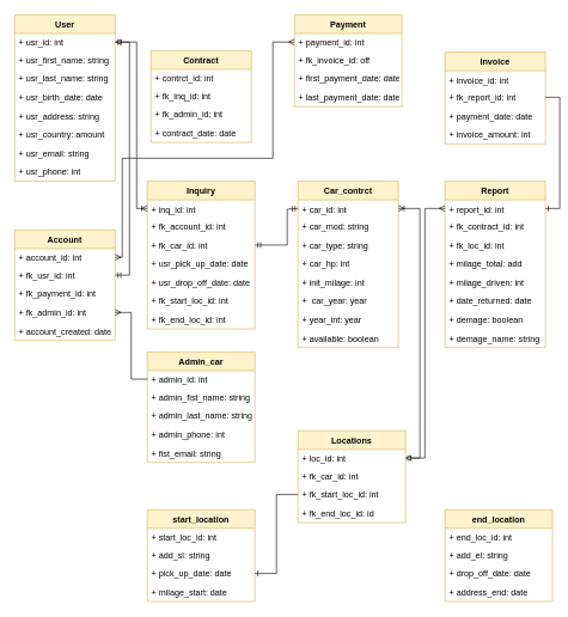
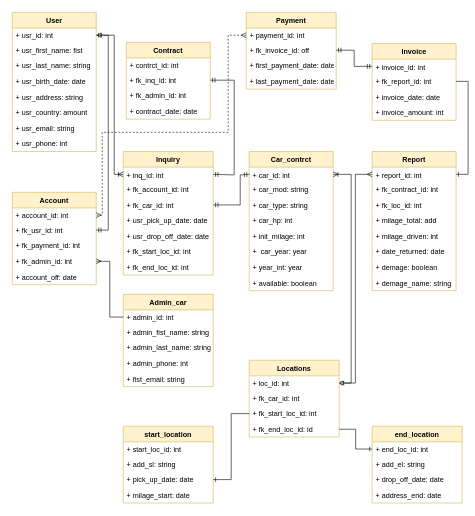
- <mxCell id="4" value="+ usr_first_name: string" style="text;strokeColor=none;fillColor=none;align=left;verticalAlign=top;spacingLeft=4;spacingRight=4;overflow=hidden;rotatable=0;points=[[0,0.5],[1,0.5]];portConstraint=eastwest;" parent="2" vertex="1"><mxGeometry y="50" width="140" height="26" as="geometry" /></mxCell>
+ <mxCell id="4" value="+ usr_first_name: fist" style="text;strokeColor=none;fillColor=none;align=left;verticalAlign=top;spacingLeft=4;spacingRight=4;overflow=hidden;rotatable=0;points=[[0,0.5],[1,0.5]];portConstraint=eastwest;" parent="2" vertex="1"><mxGeometry y="50" width="140" height="26" as="geometry" /></mxCell>
+ <mxCell id="82" style="edgeStyle=orthogonalEdgeStyle;rounded=0;orthogonalLoop=1;jettySize=auto;html=1;exitX=1;exitY=0.5;exitDx=0;exitDy=0;entryX=0;entryY=0.5;entryDx=0;entryDy=0;startArrow=ERmandOne;startFill=0;endArrow=ERmandOne;endFill=0;" parent="1" source="32" target="36" edge="1"><mxGeometry relative="1" as="geometry" /></mxCell>
- <mxCell id="38" value="+ payment_date: date" style="text;strokeColor=none;fillColor=none;align=left;verticalAlign=top;spacingLeft=4;spacingRight=4;overflow=hidden;rotatable=0;points=[[0,0.5],[1,0.5]];portConstraint=eastwest;" parent="35" vertex="1"><mxGeometry y="76" width="140" height="26" as="geometry" /></mxCell>
+ <mxCell id="38" value="+ invoice_date: date" style="text;strokeColor=none;fillColor=none;align=left;verticalAlign=top;spacingLeft=4;spacingRight=4;overflow=hidden;rotatable=0;points=[[0,0.5],[1,0.5]];portConstraint=eastwest;" parent="35" vertex="1"><mxGeometry y="76" width="140" height="26" as="geometry" /></mxCell>
+ <mxCell id="85" style="edgeStyle=orthogonalEdgeStyle;rounded=0;orthogonalLoop=1;jettySize=auto;html=1;exitX=1;exitY=0.5;exitDx=0;exitDy=0;entryX=1;entryY=0.5;entryDx=0;entryDy=0;startArrow=ERmandOne;startFill=0;endArrow=ERmandOne;endFill=0;" parent="1" source="19" target="23" edge="1"><mxGeometry relative="1" as="geometry"><Array as="points"><mxPoint x="390" y="133" /><mxPoint x="390" y="291" /></Array></mxGeometry></mxCell>
- <mxCell id="81" style="edgeStyle=orthogonalEdgeStyle;rounded=0;orthogonalLoop=1;jettySize=auto;html=1;exitX=0;exitY=0.5;exitDx=0;exitDy=0;entryX=1;entryY=0.5;entryDx=0;entryDy=0;startArrow=ERmany;startFill=0;endArrow=ERmany;endFill=0;" parent="1" source="31" target="12" edge="1"><mxGeometry relative="1" as="geometry"><Array as="points"><mxPoint x="380" y="58" /><mxPoint x="380" y="220" /><mxPoint x="170" y="220" /><mxPoint x="170" y="358" /></Array></mxGeometry></mxCell>
+ <mxCell id="81" style="edgeStyle=orthogonalEdgeStyle;rounded=0;orthogonalLoop=1;jettySize=auto;html=1;exitX=0;exitY=0.5;exitDx=0;exitDy=0;entryX=1;entryY=0.5;entryDx=0;entryDy=0;startArrow=ERmany;startFill=0;endArrow=ERmany;endFill=0;dashed=1;" parent="1" source="31" target="12" edge="1"><mxGeometry relative="1" as="geometry"><Array as="points"><mxPoint x="380" y="58" /><mxPoint x="380" y="220" /><mxPoint x="170" y="220" /><mxPoint x="170" y="358" /></Array></mxGeometry></mxCell>
- <mxCell id="16" value="+ account_created: date" style="text;strokeColor=none;fillColor=none;align=left;verticalAlign=top;spacingLeft=4;spacingRight=4;overflow=hidden;rotatable=0;points=[[0,0.5],[1,0.5]];portConstraint=eastwest;" parent="11" vertex="1"><mxGeometry y="128" width="140" height="26" as="geometry" /></mxCell>
+ <mxCell id="16" value="+ account_off: date" style="text;strokeColor=none;fillColor=none;align=left;verticalAlign=top;spacingLeft=4;spacingRight=4;overflow=hidden;rotatable=0;points=[[0,0.5],[1,0.5]];portConstraint=eastwest;" parent="11" vertex="1"><mxGeometry y="128" width="140" height="26" as="geometry" /></mxCell>
+ <mxCell id="90" style="edgeStyle=orthogonalEdgeStyle;rounded=0;orthogonalLoop=1;jettySize=auto;html=1;exitX=1;exitY=0.5;exitDx=0;exitDy=0;entryX=0;entryY=0.5;entryDx=0;entryDy=0;startArrow=none;startFill=0;endArrow=ERone;endFill=0;" parent="1" source="68" target="75" edge="1"><mxGeometry relative="1" as="geometry" /></mxCell>
